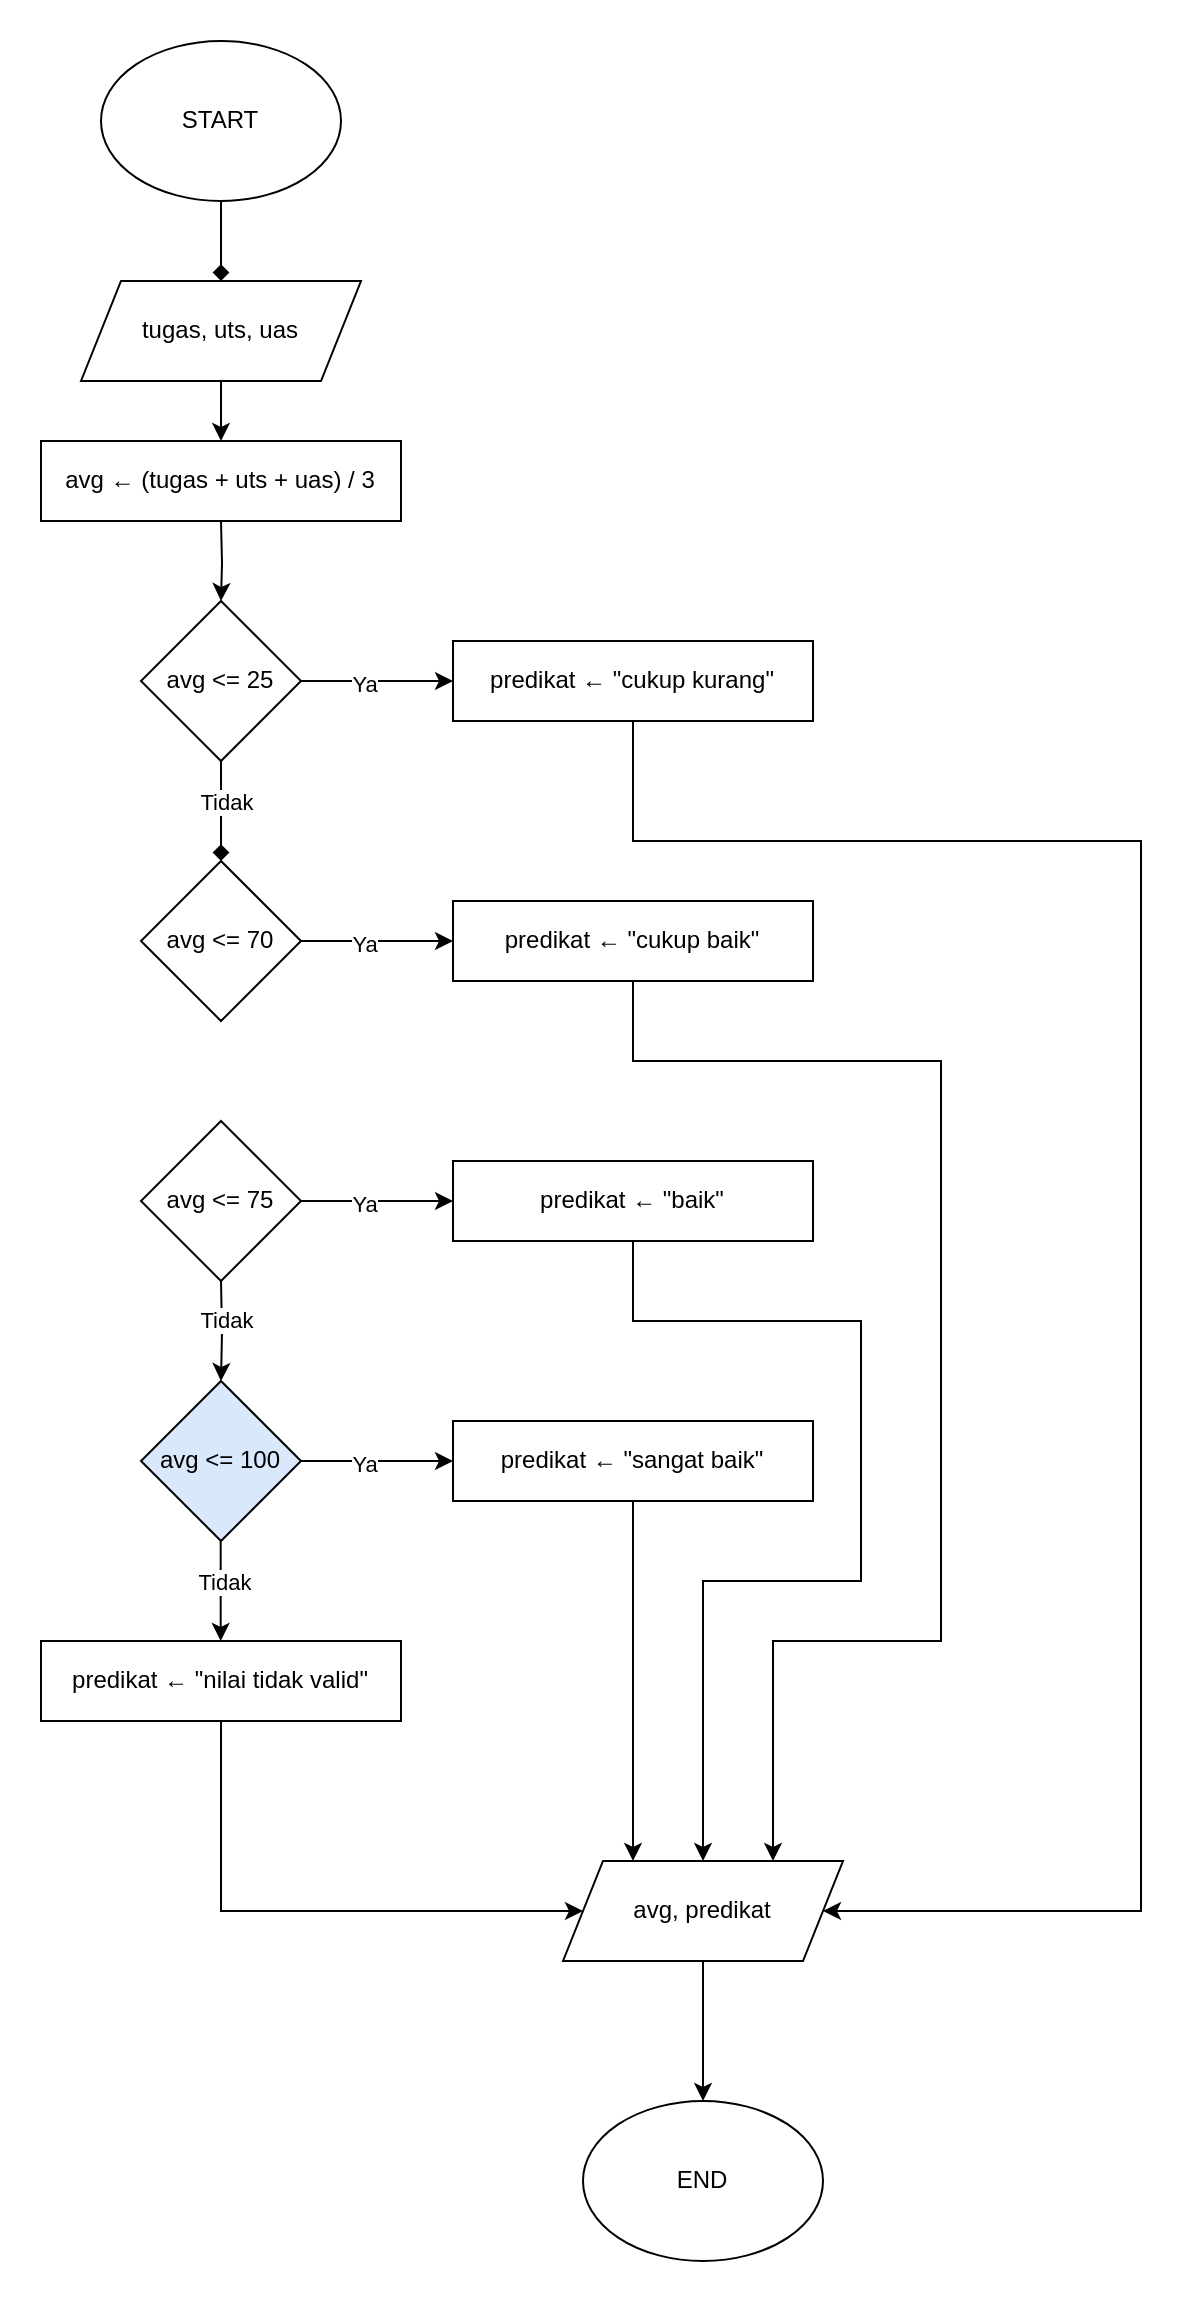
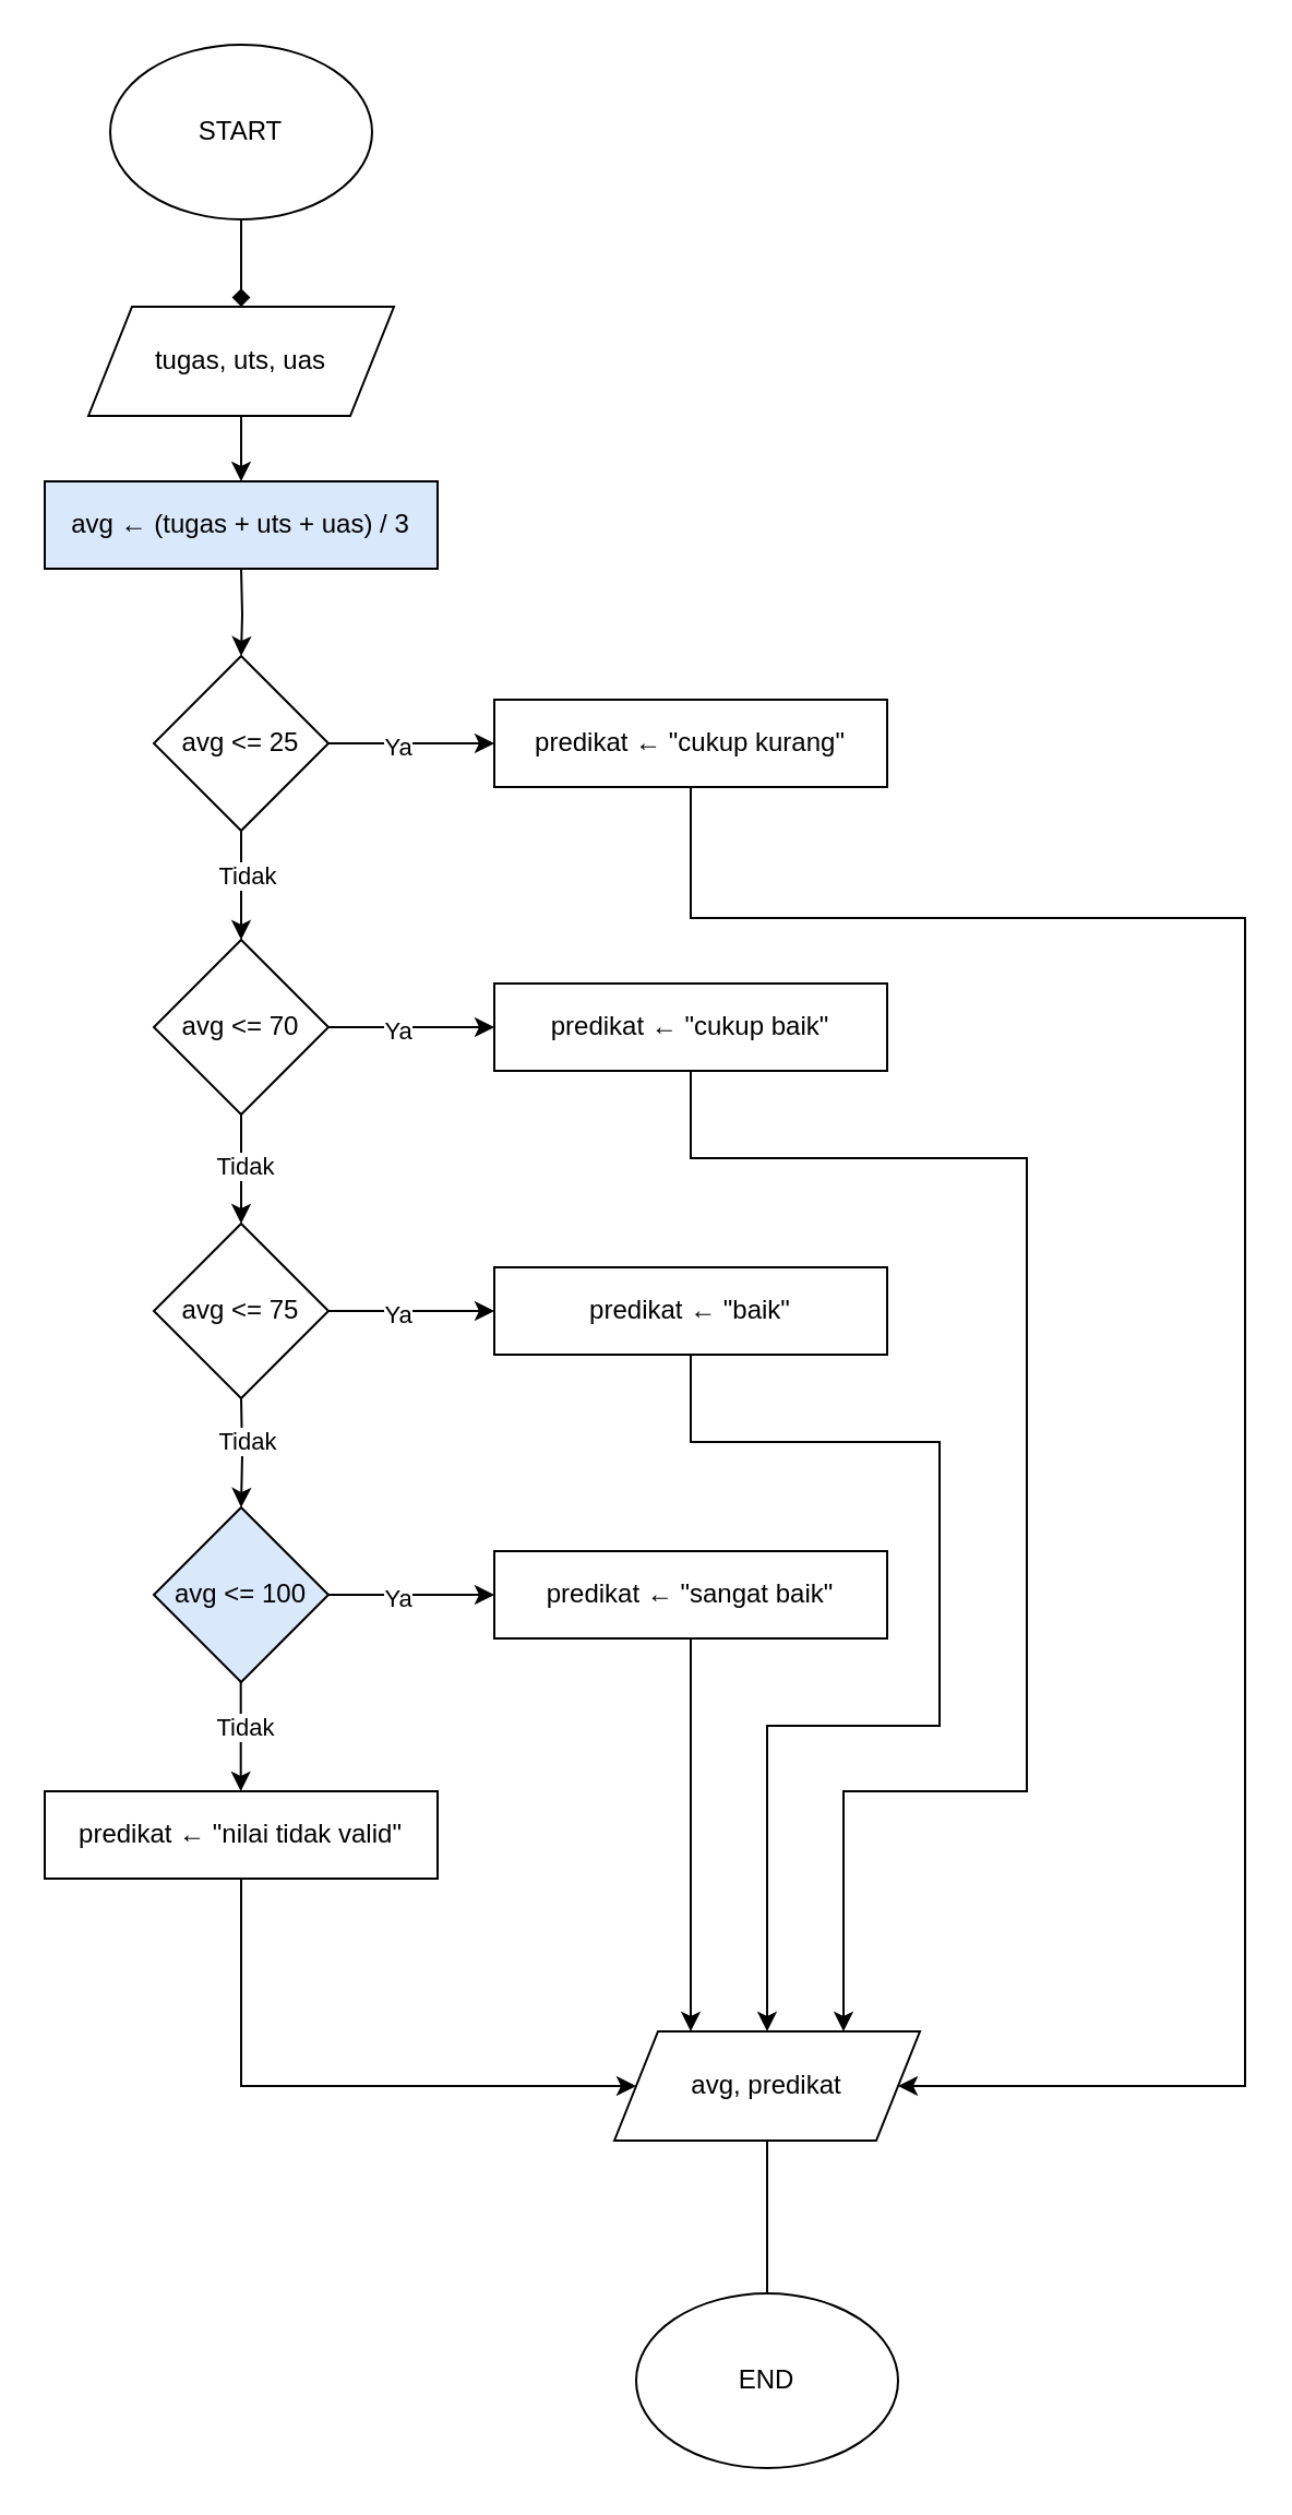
- <mxCell id="40" value="avg ←&amp;nbsp;(tugas + uts + uas) / 3" style="rounded=0;whiteSpace=wrap;html=1;" parent="1" vertex="1"><mxGeometry x="20" y="220" width="180" height="40" as="geometry" /></mxCell>
+ <mxCell id="40" value="avg ←&amp;nbsp;(tugas + uts + uas) / 3" style="rounded=0;whiteSpace=wrap;html=1;fillColor=#dae8fc;" parent="1" vertex="1"><mxGeometry x="20" y="220" width="180" height="40" as="geometry" /></mxCell>
- <mxCell id="9" style="edgeStyle=orthogonalEdgeStyle;rounded=0;orthogonalLoop=1;jettySize=auto;html=1;exitX=0.5;exitY=1;exitDx=0;exitDy=0;entryX=0.5;entryY=0;entryDx=0;entryDy=0;endArrow=diamond;" parent="1" source="11" target="18" edge="1"><mxGeometry relative="1" as="geometry" /></mxCell>
+ <mxCell id="9" style="edgeStyle=orthogonalEdgeStyle;rounded=0;orthogonalLoop=1;jettySize=auto;html=1;exitX=0.5;exitY=1;exitDx=0;exitDy=0;entryX=0.5;entryY=0;entryDx=0;entryDy=0;" parent="1" source="11" target="18" edge="1"><mxGeometry relative="1" as="geometry" /></mxCell>
+ <mxCell id="16" style="edgeStyle=orthogonalEdgeStyle;rounded=0;orthogonalLoop=1;jettySize=auto;html=1;exitX=0.5;exitY=1;exitDx=0;exitDy=0;entryX=0.5;entryY=0;entryDx=0;entryDy=0;" parent="1" source="18" target="23" edge="1"><mxGeometry relative="1" as="geometry" /></mxCell>
+ <mxCell id="17" value="Tidak" style="edgeLabel;html=1;align=center;verticalAlign=middle;resizable=0;points=[];" parent="16" vertex="1" connectable="0"><mxGeometry x="-0.08" y="1" relative="1" as="geometry"><mxPoint as="offset" /></mxGeometry></mxCell>
- <mxCell id="37" style="edgeStyle=orthogonalEdgeStyle;rounded=0;orthogonalLoop=1;jettySize=auto;html=1;exitX=0.5;exitY=1;exitDx=0;exitDy=0;entryX=0.5;entryY=0;entryDx=0;entryDy=0;" parent="1" source="38" target="39" edge="1"><mxGeometry relative="1" as="geometry" /></mxCell>
+ <mxCell id="37" style="edgeStyle=orthogonalEdgeStyle;rounded=0;orthogonalLoop=1;jettySize=auto;html=1;exitX=0.5;exitY=1;exitDx=0;exitDy=0;entryX=0.5;entryY=0;entryDx=0;entryDy=0;endArrow=none;" parent="1" source="38" target="39" edge="1"><mxGeometry relative="1" as="geometry" /></mxCell>
